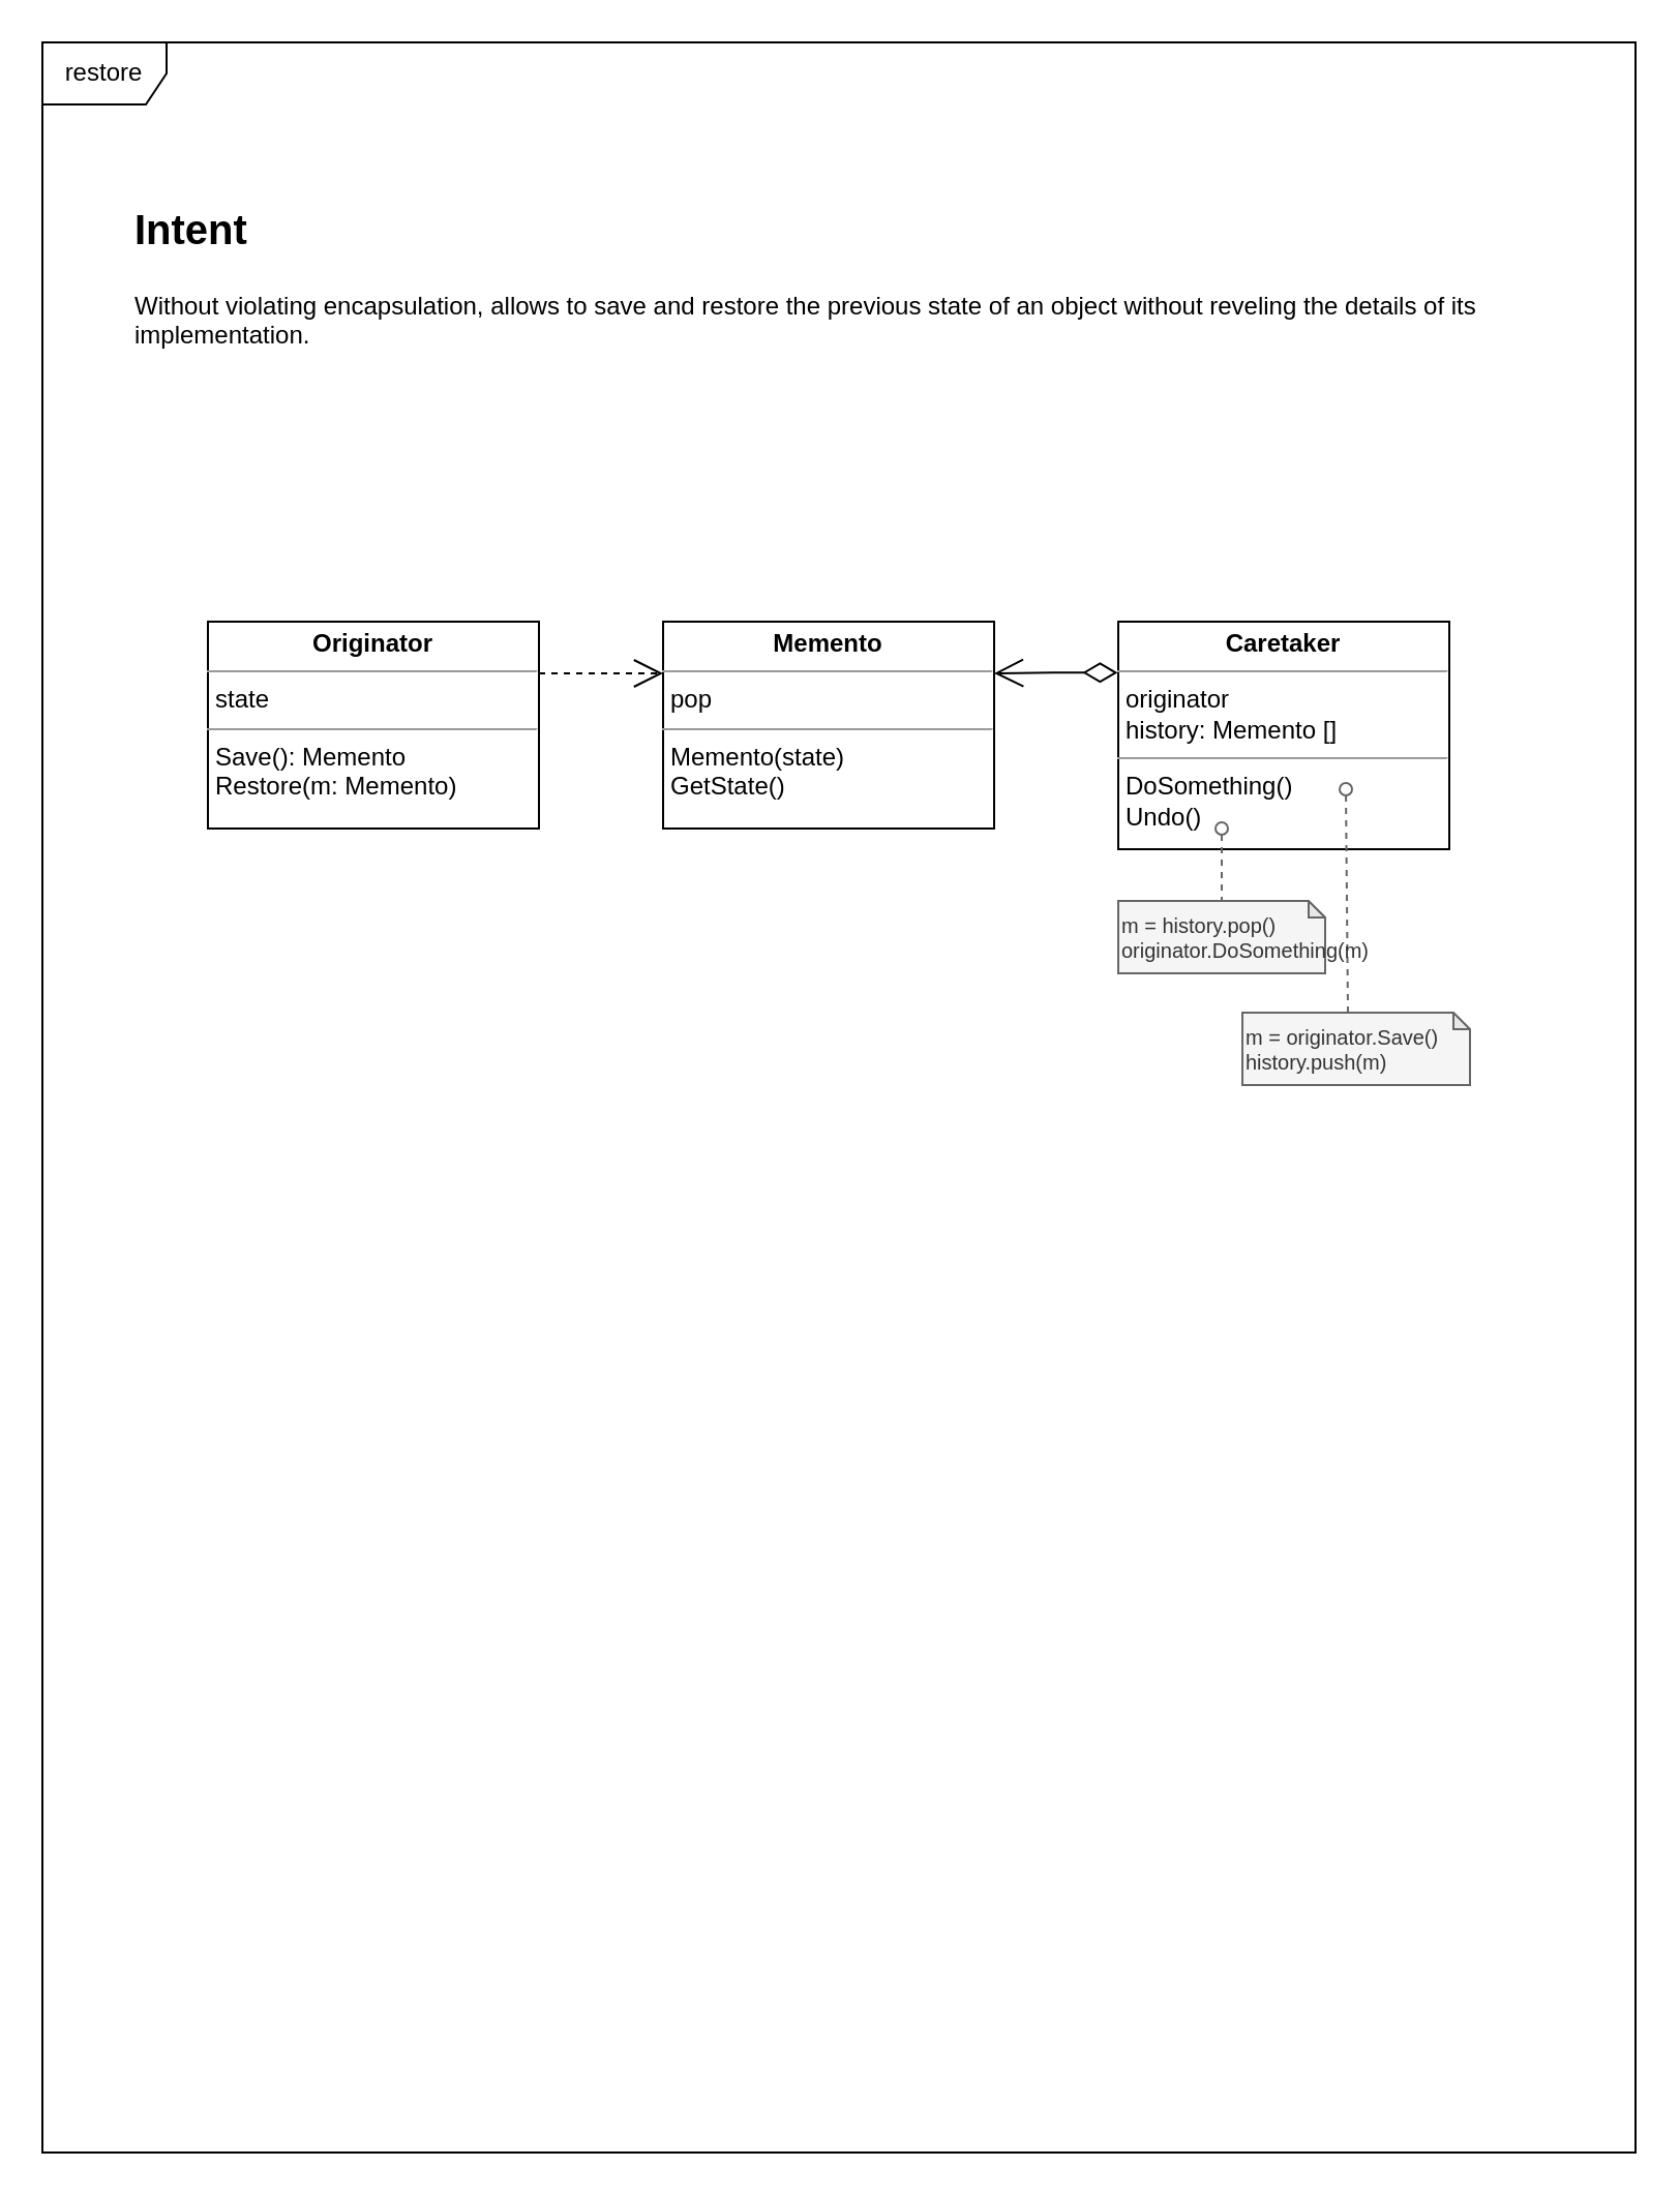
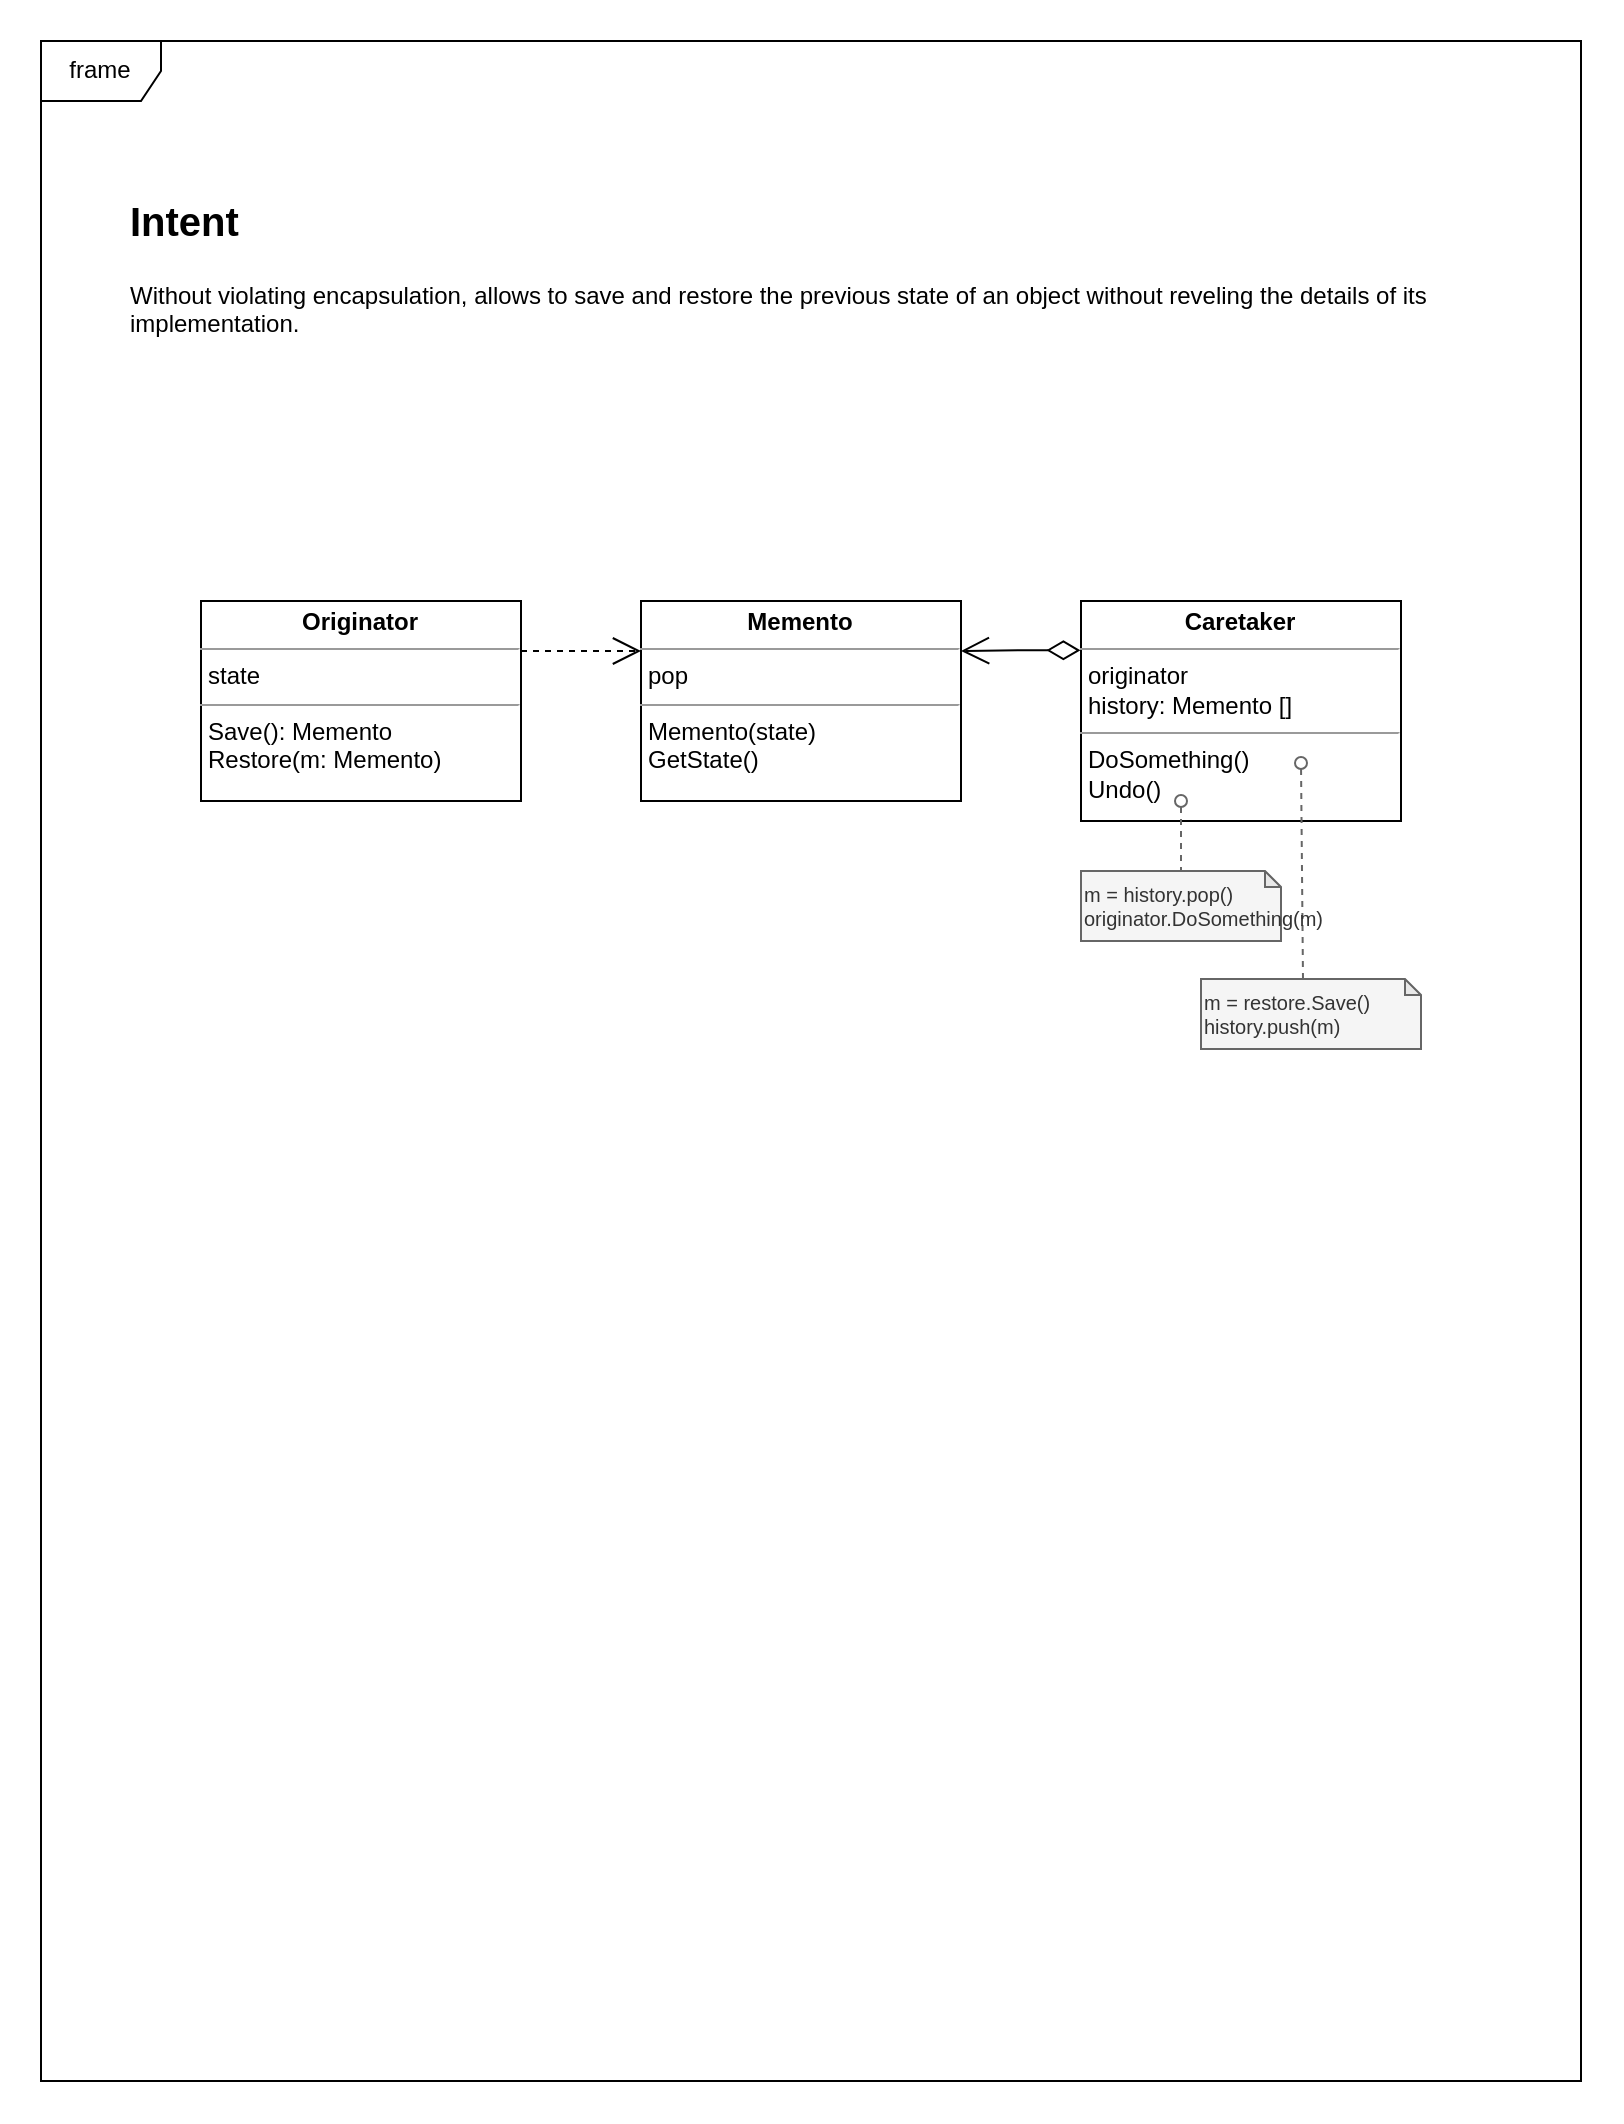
- <mxCell id="2" value="restore" style="shape=umlFrame;whiteSpace=wrap;html=1;" vertex="1" parent="1"><mxGeometry x="20" y="20" width="770" height="1020" as="geometry" /></mxCell>
+ <mxCell id="2" value="frame" style="shape=umlFrame;whiteSpace=wrap;html=1;" vertex="1" parent="1"><mxGeometry x="20" y="20" width="770" height="1020" as="geometry" /></mxCell>
- <mxCell id="12" value="m = originator.Save()&lt;br&gt;history.push(m)" style="shape=note;whiteSpace=wrap;html=1;backgroundOutline=1;darkOpacity=0.05;size=8;fontSize=10;fillColor=#f5f5f5;fontColor=#333333;strokeColor=#666666;align=left;" vertex="1" parent="1"><mxGeometry x="600" y="489" width="110" height="35" as="geometry" /></mxCell>
+ <mxCell id="12" value="m = restore.Save()&lt;br&gt;history.push(m)" style="shape=note;whiteSpace=wrap;html=1;backgroundOutline=1;darkOpacity=0.05;size=8;fontSize=10;fillColor=#f5f5f5;fontColor=#333333;strokeColor=#666666;align=left;" vertex="1" parent="1"><mxGeometry x="600" y="489" width="110" height="35" as="geometry" /></mxCell>
